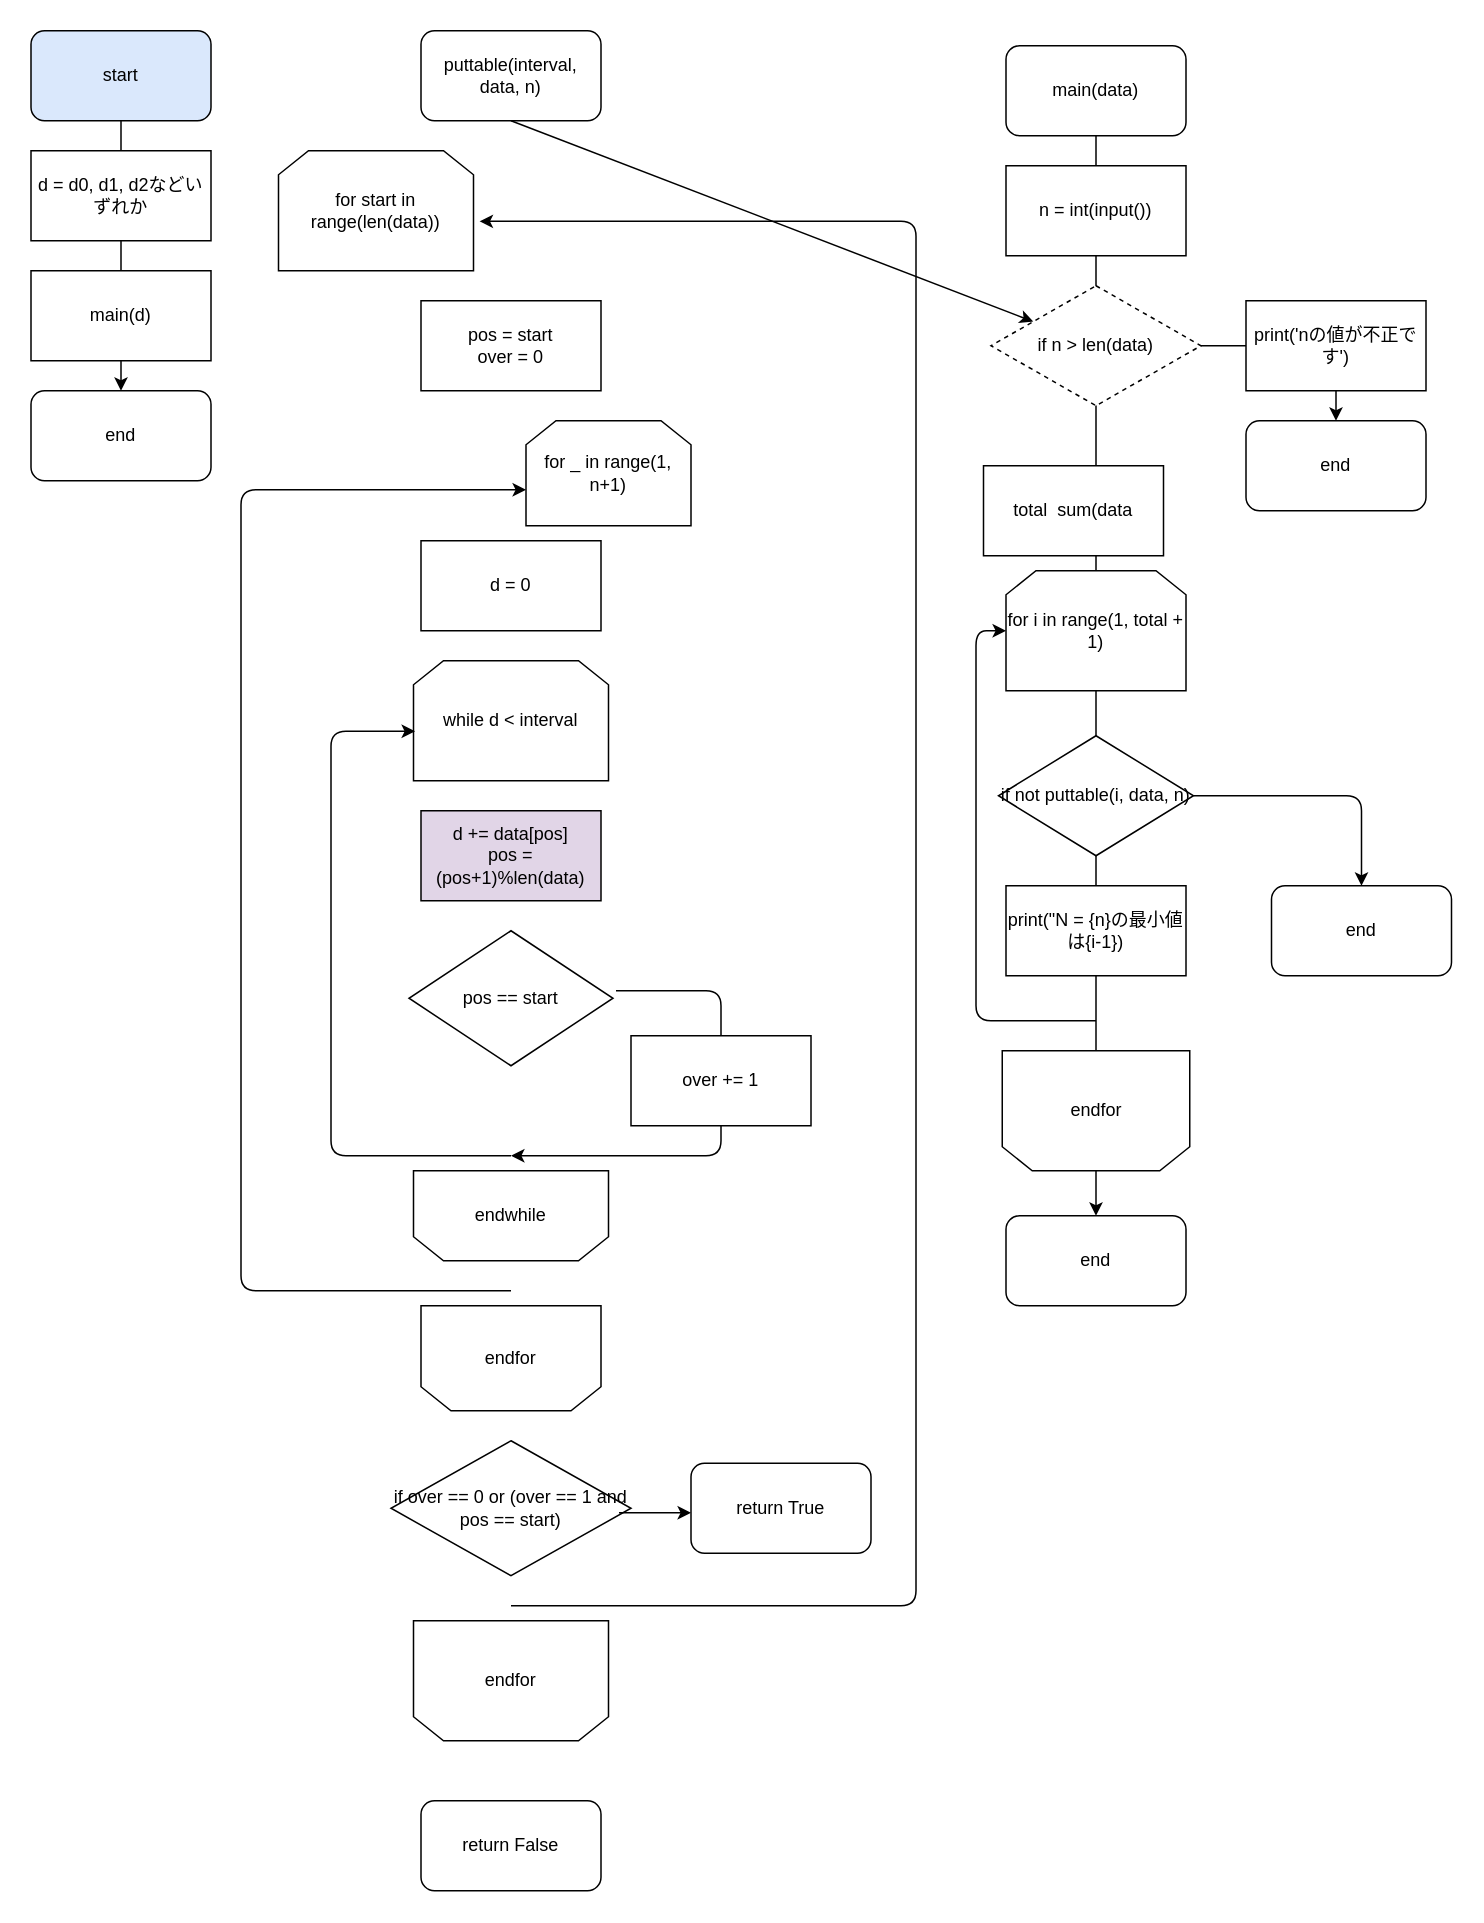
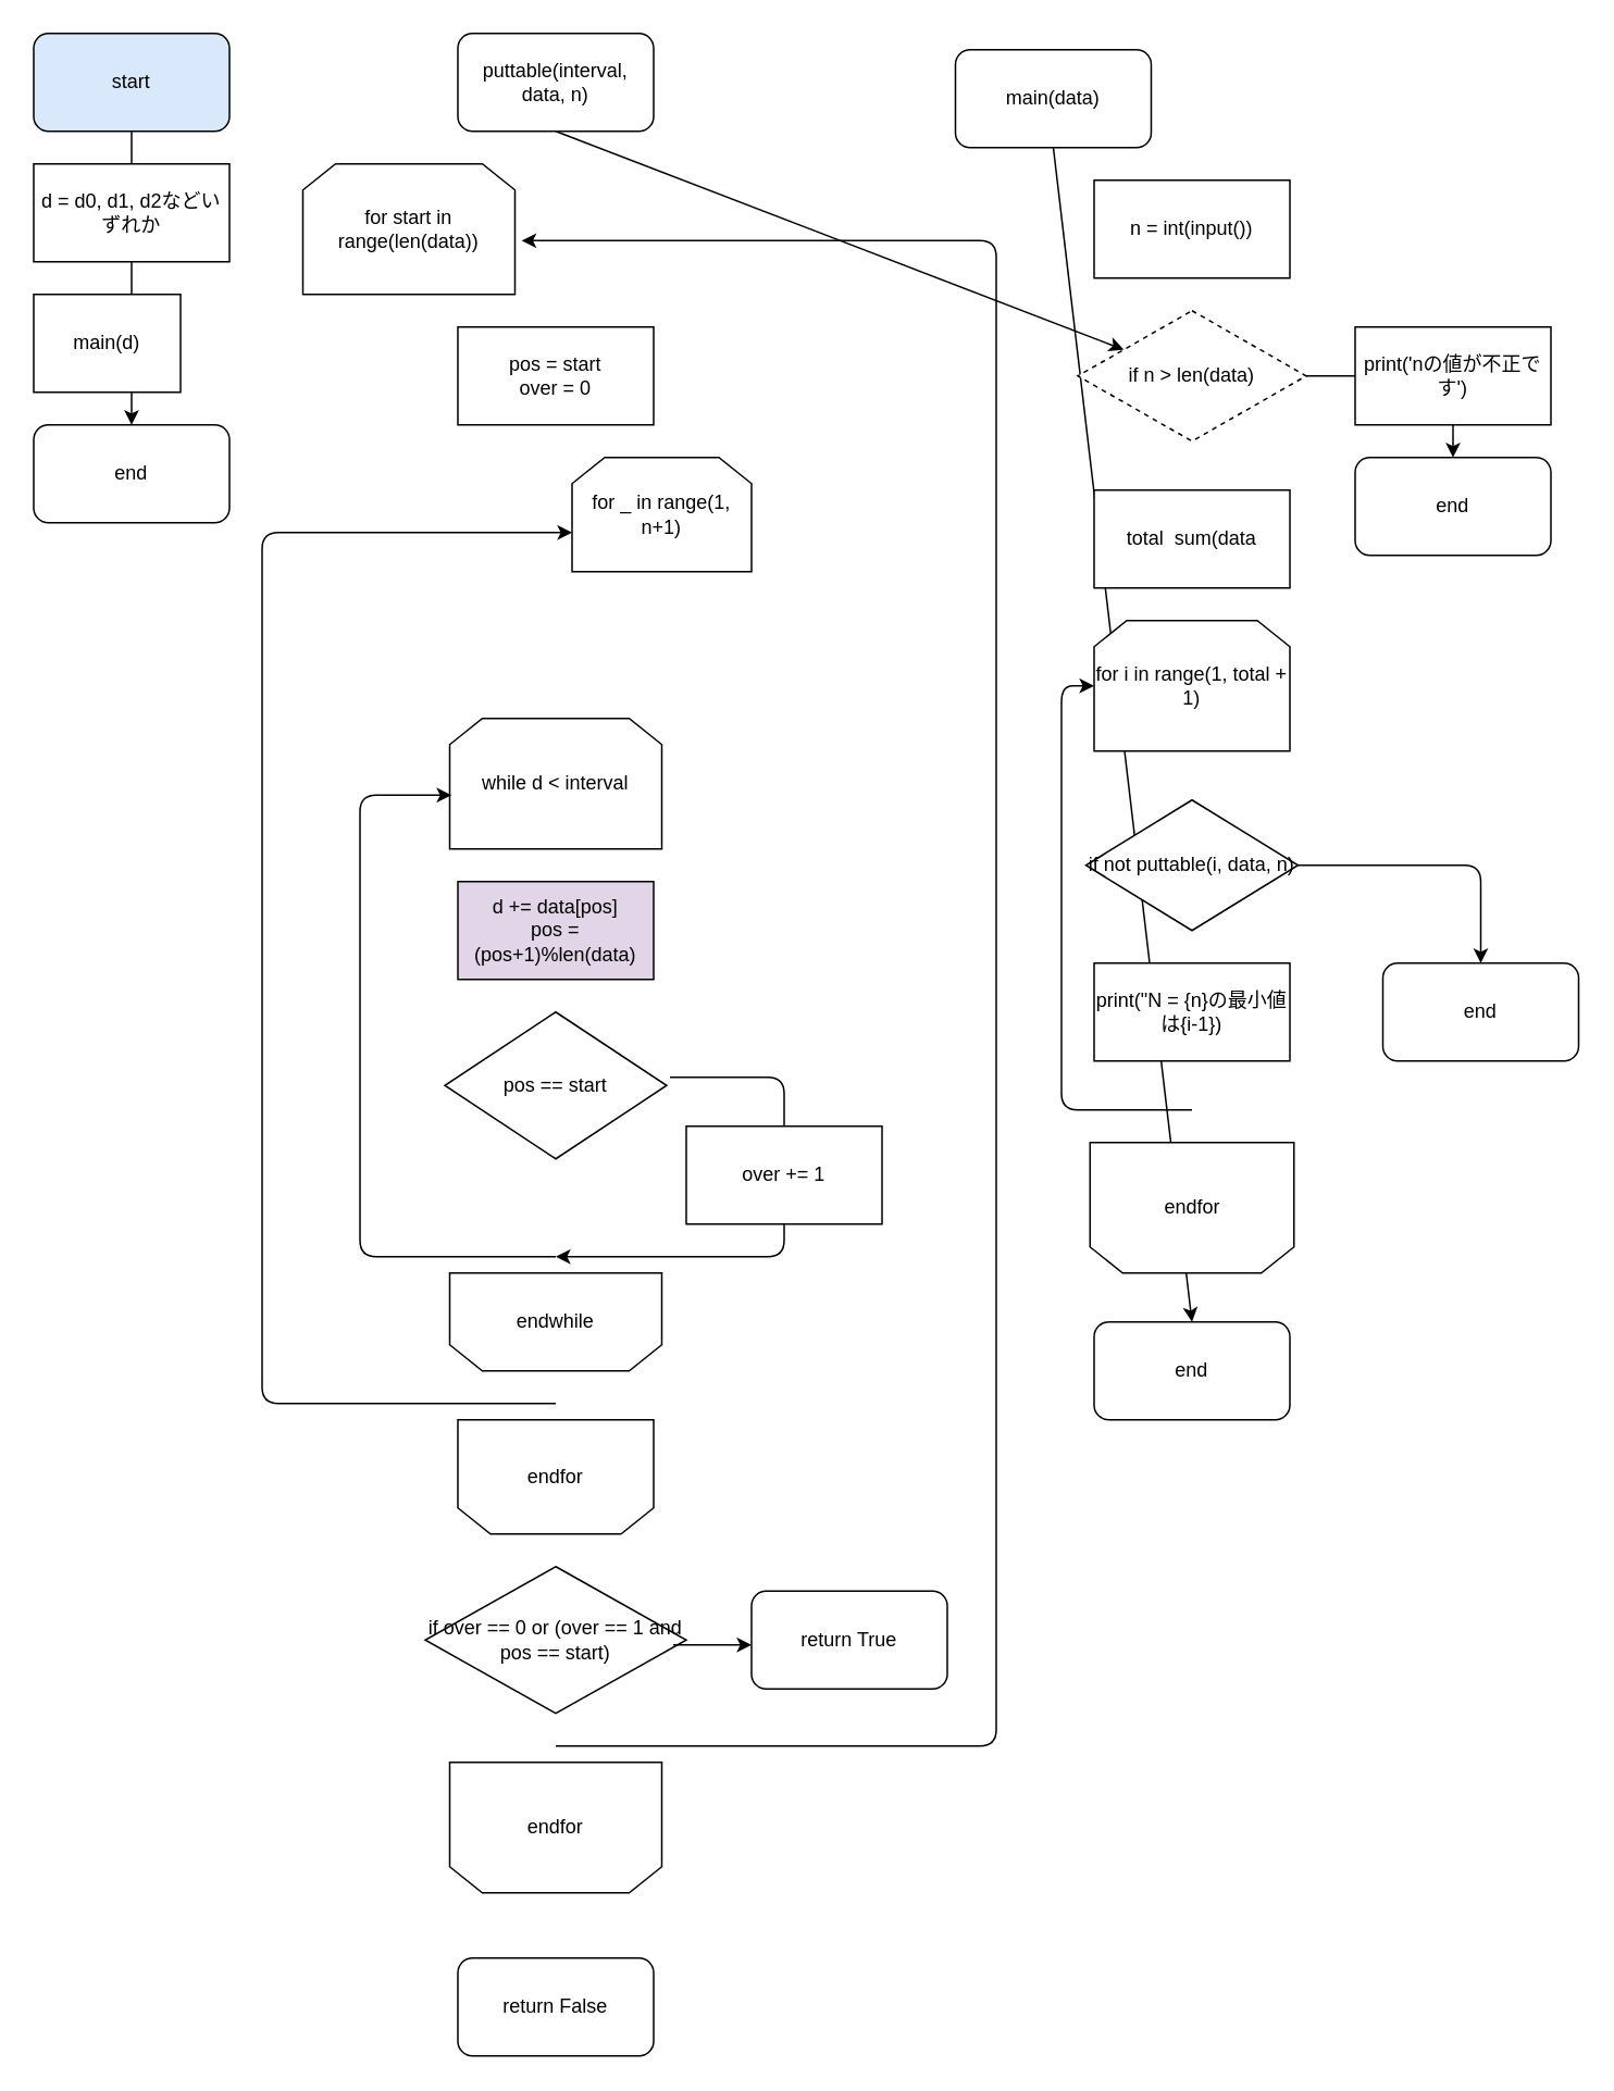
- <mxCell id="27" value="main(data)" style="rounded=1;whiteSpace=wrap;html=1;" parent="1" vertex="1"><mxGeometry x="670" y="30" width="120" height="60" as="geometry" /></mxCell>
+ <mxCell id="27" value="main(data)" style="rounded=1;whiteSpace=wrap;html=1;" parent="1" vertex="1"><mxGeometry x="585" y="30" width="120" height="60" as="geometry" /></mxCell>
- <mxCell id="29" value="main(d)" style="rounded=0;whiteSpace=wrap;html=1;" parent="1" vertex="1"><mxGeometry y="180" width="120" height="60" as="geometry" x="20" /></mxCell>
+ <mxCell id="29" value="main(d)" style="rounded=0;whiteSpace=wrap;html=1;" parent="1" vertex="1"><mxGeometry x="20" y="180" width="90" height="60" as="geometry" /></mxCell>
- <mxCell id="35" value="total&amp;nbsp; sum(data" style="rounded=0;whiteSpace=wrap;html=1;" parent="1" vertex="1"><mxGeometry x="655" y="310" width="120" height="60" as="geometry" /></mxCell>
+ <mxCell id="35" value="total&amp;nbsp; sum(data" style="rounded=0;whiteSpace=wrap;html=1;" parent="1" vertex="1"><mxGeometry x="670" y="300" width="120" height="60" as="geometry" /></mxCell>
- <mxCell id="12" value="d = 0" style="rounded=0;whiteSpace=wrap;html=1;" parent="1" vertex="1"><mxGeometry x="280" y="360" width="120" height="60" as="geometry" /></mxCell>
